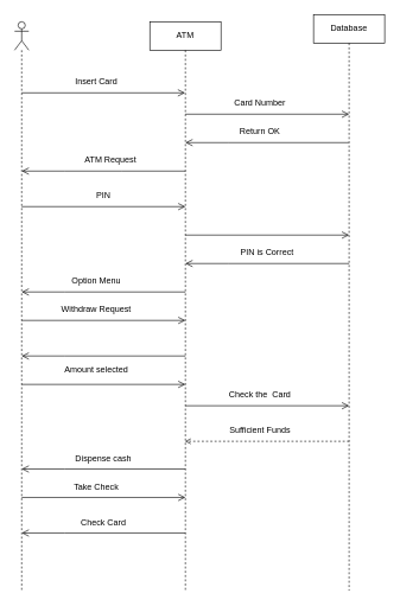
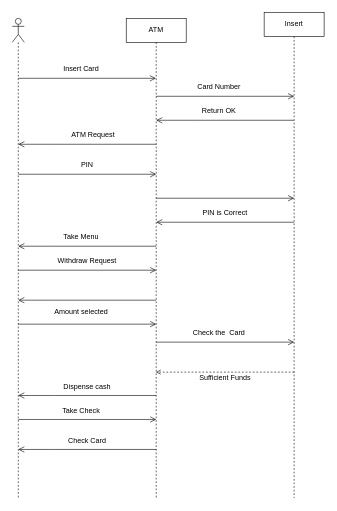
- <mxCell id="4" value="Database" style="shape=umlLifeline;perimeter=lifelinePerimeter;whiteSpace=wrap;html=1;container=1;dropTarget=0;collapsible=0;recursiveResize=0;outlineConnect=0;portConstraint=eastwest;newEdgeStyle={&quot;curved&quot;:0,&quot;rounded&quot;:0};" vertex="1" parent="1"><mxGeometry x="440" y="20" width="100" height="810" as="geometry" /></mxCell>
+ <mxCell id="4" value="Insert" style="shape=umlLifeline;perimeter=lifelinePerimeter;whiteSpace=wrap;html=1;container=1;dropTarget=0;collapsible=0;recursiveResize=0;outlineConnect=0;portConstraint=eastwest;newEdgeStyle={&quot;curved&quot;:0,&quot;rounded&quot;:0};" vertex="1" parent="1"><mxGeometry x="440" y="20" width="100" height="810" as="geometry" /></mxCell>
- <mxCell id="27" value="Option Menu" style="text;html=1;strokeColor=none;fillColor=none;align=center;verticalAlign=middle;whiteSpace=wrap;rounded=0;" vertex="1" parent="1"><mxGeometry x="90" y="380" width="90" height="30" as="geometry" /></mxCell>
+ <mxCell id="27" value="Take Menu" style="text;html=1;strokeColor=none;fillColor=none;align=center;verticalAlign=middle;whiteSpace=wrap;rounded=0;" vertex="1" parent="1"><mxGeometry x="90" y="380" width="90" height="30" as="geometry" /></mxCell>
- <mxCell id="28" value="Withdraw Request" style="text;html=1;strokeColor=none;fillColor=none;align=center;verticalAlign=middle;whiteSpace=wrap;rounded=0;" vertex="1" parent="1"><mxGeometry x="80" y="420" width="110" height="30" as="geometry" /></mxCell>
+ <mxCell id="28" value="Withdraw Request" style="text;html=1;strokeColor=none;fillColor=none;align=center;verticalAlign=middle;whiteSpace=wrap;rounded=0;" vertex="1" parent="1"><mxGeometry x="90" y="420" width="110" height="30" as="geometry" /></mxCell>
- <mxCell id="31" value="Sufficient Funds" style="text;html=1;strokeColor=none;fillColor=none;align=center;verticalAlign=middle;whiteSpace=wrap;rounded=0;" vertex="1" parent="1"><mxGeometry x="310" y="590" width="110" height="30" as="geometry" /></mxCell>
+ <mxCell id="31" value="Sufficient Funds" style="text;html=1;strokeColor=none;fillColor=none;align=center;verticalAlign=middle;whiteSpace=wrap;rounded=0;" vertex="1" parent="1"><mxGeometry x="320" y="615" width="110" height="30" as="geometry" /></mxCell>
